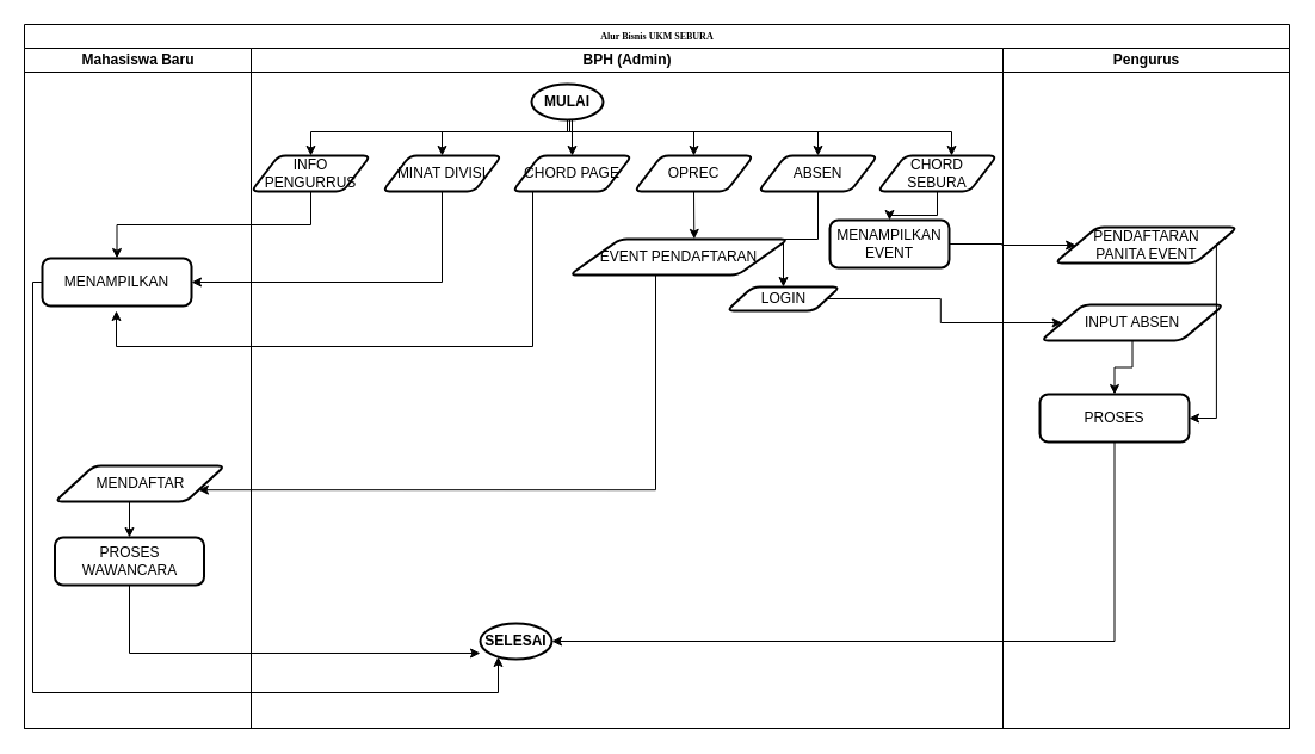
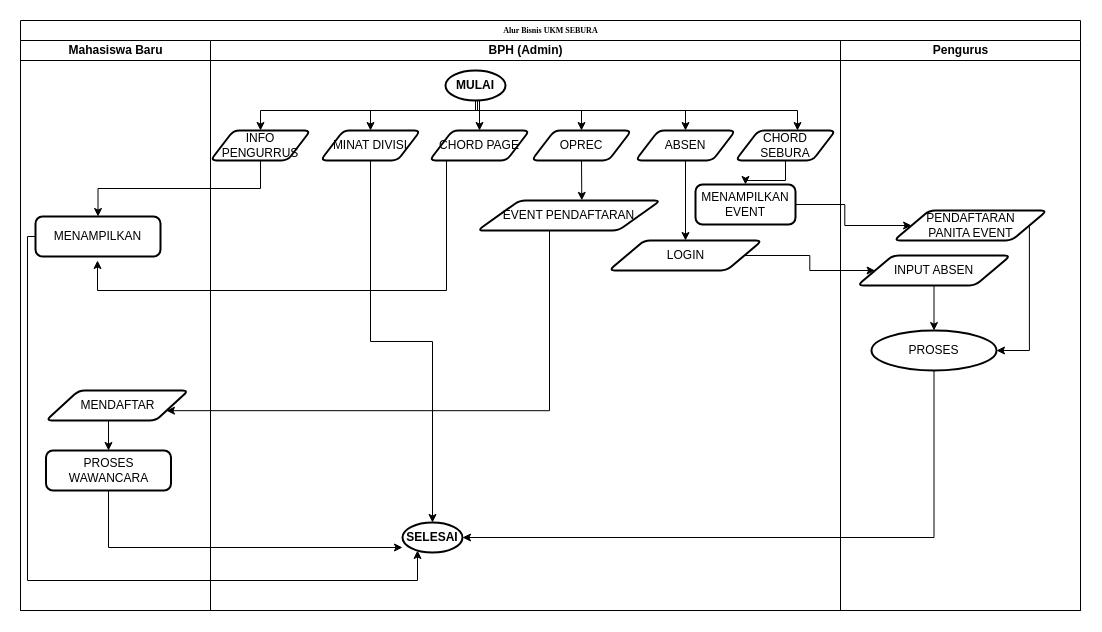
- <mxCell id="34" value="PENDAFTARAN&lt;br&gt;PANITA EVENT" style="shape=parallelogram;html=1;strokeWidth=2;perimeter=parallelogramPerimeter;whiteSpace=wrap;rounded=1;arcSize=12;size=0.23;" vertex="1" parent="29"><mxGeometry x="43.5" y="150" width="153" height="30" as="geometry" /></mxCell>
+ <mxCell id="34" value="PENDAFTARAN&lt;br&gt;PANITA EVENT" style="shape=parallelogram;html=1;strokeWidth=2;perimeter=parallelogramPerimeter;whiteSpace=wrap;rounded=1;arcSize=12;size=0.23;" vertex="1" parent="29"><mxGeometry x="53.5" y="170" width="153" height="30" as="geometry" /></mxCell>
- <mxCell id="36" style="edgeStyle=orthogonalEdgeStyle;rounded=0;orthogonalLoop=1;jettySize=auto;html=1;exitX=0.5;exitY=1;exitDx=0;exitDy=0;entryX=1;entryY=0.5;entryDx=0;entryDy=0;" parent="2" source="17" target="4" edge="1"><mxGeometry relative="1" as="geometry" /></mxCell>
+ <mxCell id="36" style="edgeStyle=orthogonalEdgeStyle;rounded=0;orthogonalLoop=1;jettySize=auto;html=1;exitX=0.5;exitY=1;exitDx=0;exitDy=0;" parent="2" source="17" target="24" edge="1"><mxGeometry relative="1" as="geometry" /></mxCell>
- <mxCell id="28" value="LOGIN" style="shape=parallelogram;html=1;strokeWidth=2;perimeter=parallelogramPerimeter;whiteSpace=wrap;rounded=1;arcSize=12;size=0.23;" vertex="1" parent="8"><mxGeometry x="398.5" y="200" width="95" height="20" as="geometry" /></mxCell>
+ <mxCell id="28" value="LOGIN" style="shape=parallelogram;html=1;strokeWidth=2;perimeter=parallelogramPerimeter;whiteSpace=wrap;rounded=1;arcSize=12;size=0.23;" vertex="1" parent="8"><mxGeometry x="398.5" y="200" width="153" height="30" as="geometry" /></mxCell>
- <mxCell id="31" value="INPUT ABSEN" style="shape=parallelogram;html=1;strokeWidth=2;perimeter=parallelogramPerimeter;whiteSpace=wrap;rounded=1;arcSize=12;size=0.23;" parent="29" vertex="1"><mxGeometry x="32" y="215" width="153" height="30" as="geometry" /></mxCell>
+ <mxCell id="31" value="INPUT ABSEN" style="shape=parallelogram;html=1;strokeWidth=2;perimeter=parallelogramPerimeter;whiteSpace=wrap;rounded=1;arcSize=12;size=0.23;" parent="29" vertex="1"><mxGeometry x="17" y="215" width="153" height="30" as="geometry" /></mxCell>
- <mxCell id="32" value="PROSES" style="rounded=1;whiteSpace=wrap;html=1;absoluteArcSize=1;arcSize=14;strokeWidth=2;" parent="29" vertex="1"><mxGeometry x="31" y="290" width="125" height="40" as="geometry" /></mxCell>
+ <mxCell id="32" value="PROSES" style="ellipse;whiteSpace=wrap;html=1;absoluteArcSize=1;arcSize=14;strokeWidth=2;" parent="29" vertex="1"><mxGeometry x="31" y="290" width="125" height="40" as="geometry" /></mxCell>
